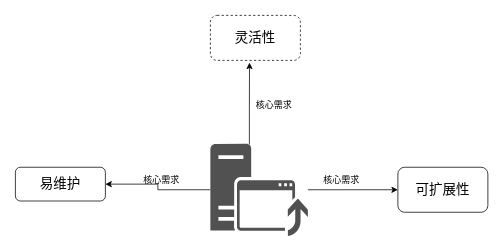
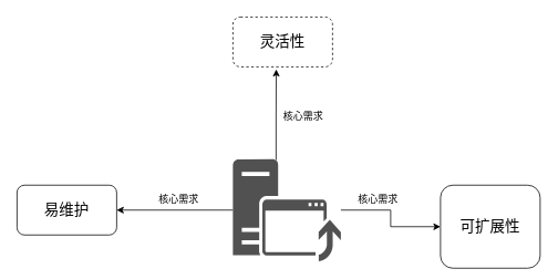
- <mxCell id="8" value="&lt;span style=&quot;font-size: 18px&quot;&gt;易维护&lt;/span&gt;" style="rounded=1;whiteSpace=wrap;html=1;" vertex="1" parent="1"><mxGeometry x="20" y="222.5" width="120" height="45" as="geometry" /></mxCell>
+ <mxCell id="8" value="&lt;span style=&quot;font-size: 18px&quot;&gt;易维护&lt;/span&gt;" style="rounded=1;whiteSpace=wrap;html=1;" vertex="1" parent="1"><mxGeometry x="20" y="222.5" width="120" height="60" as="geometry" /></mxCell>
- <mxCell id="7" value="&lt;span style=&quot;font-size: 18px&quot;&gt;可扩展性&lt;/span&gt;" style="rounded=1;whiteSpace=wrap;html=1;" vertex="1" parent="1"><mxGeometry x="530" y="222.5" width="120" height="60" as="geometry" /></mxCell>
+ <mxCell id="7" value="&lt;span style=&quot;font-size: 18px&quot;&gt;可扩展性&lt;/span&gt;" style="rounded=1;whiteSpace=wrap;html=1;" vertex="1" parent="1"><mxGeometry x="530" y="222.5" width="120" height="100" as="geometry" /></mxCell>
